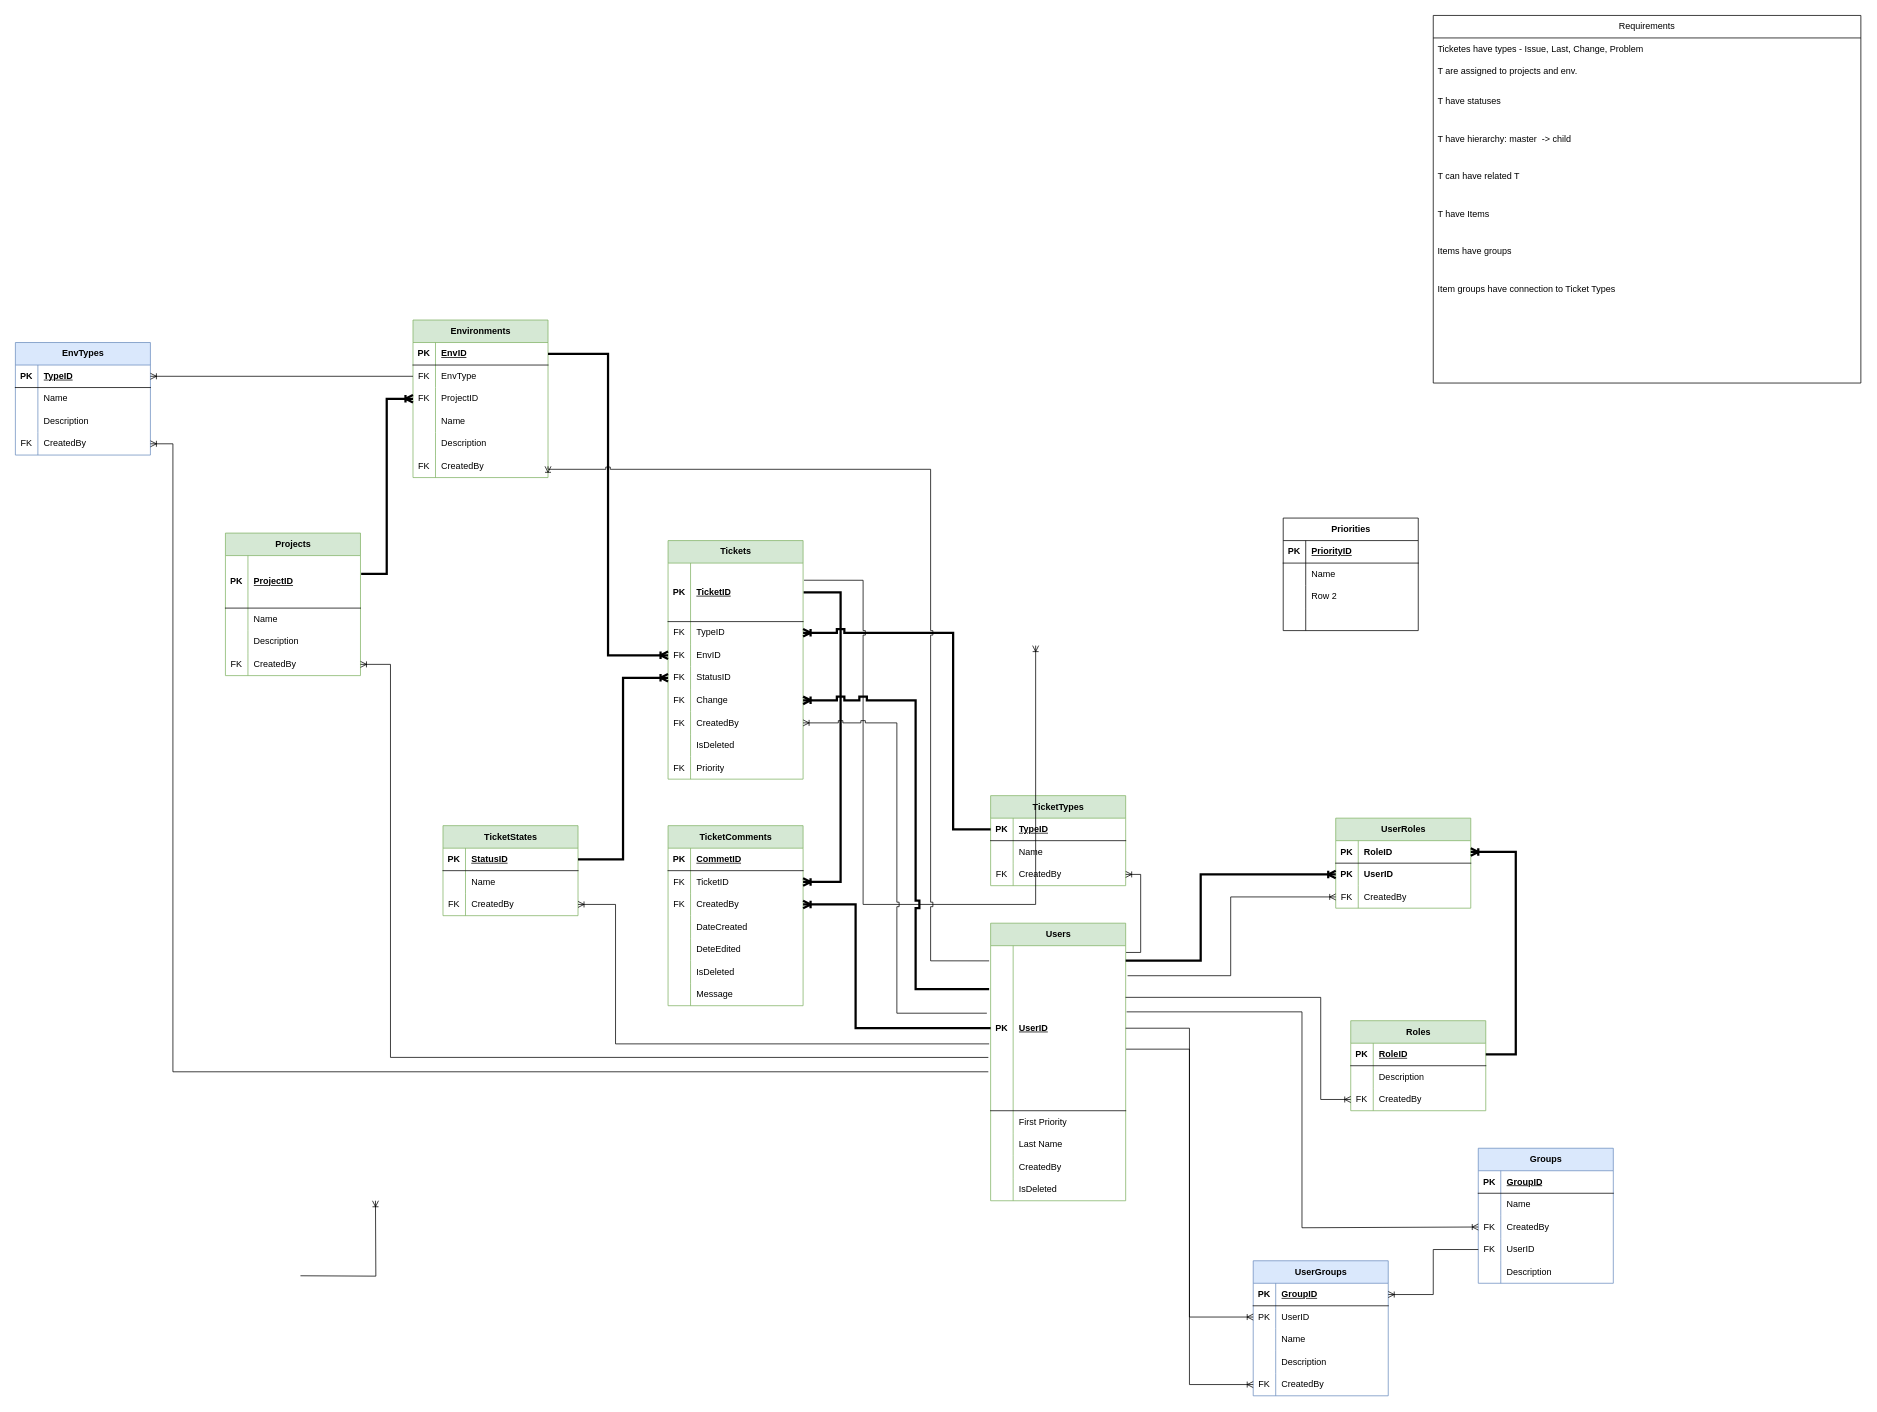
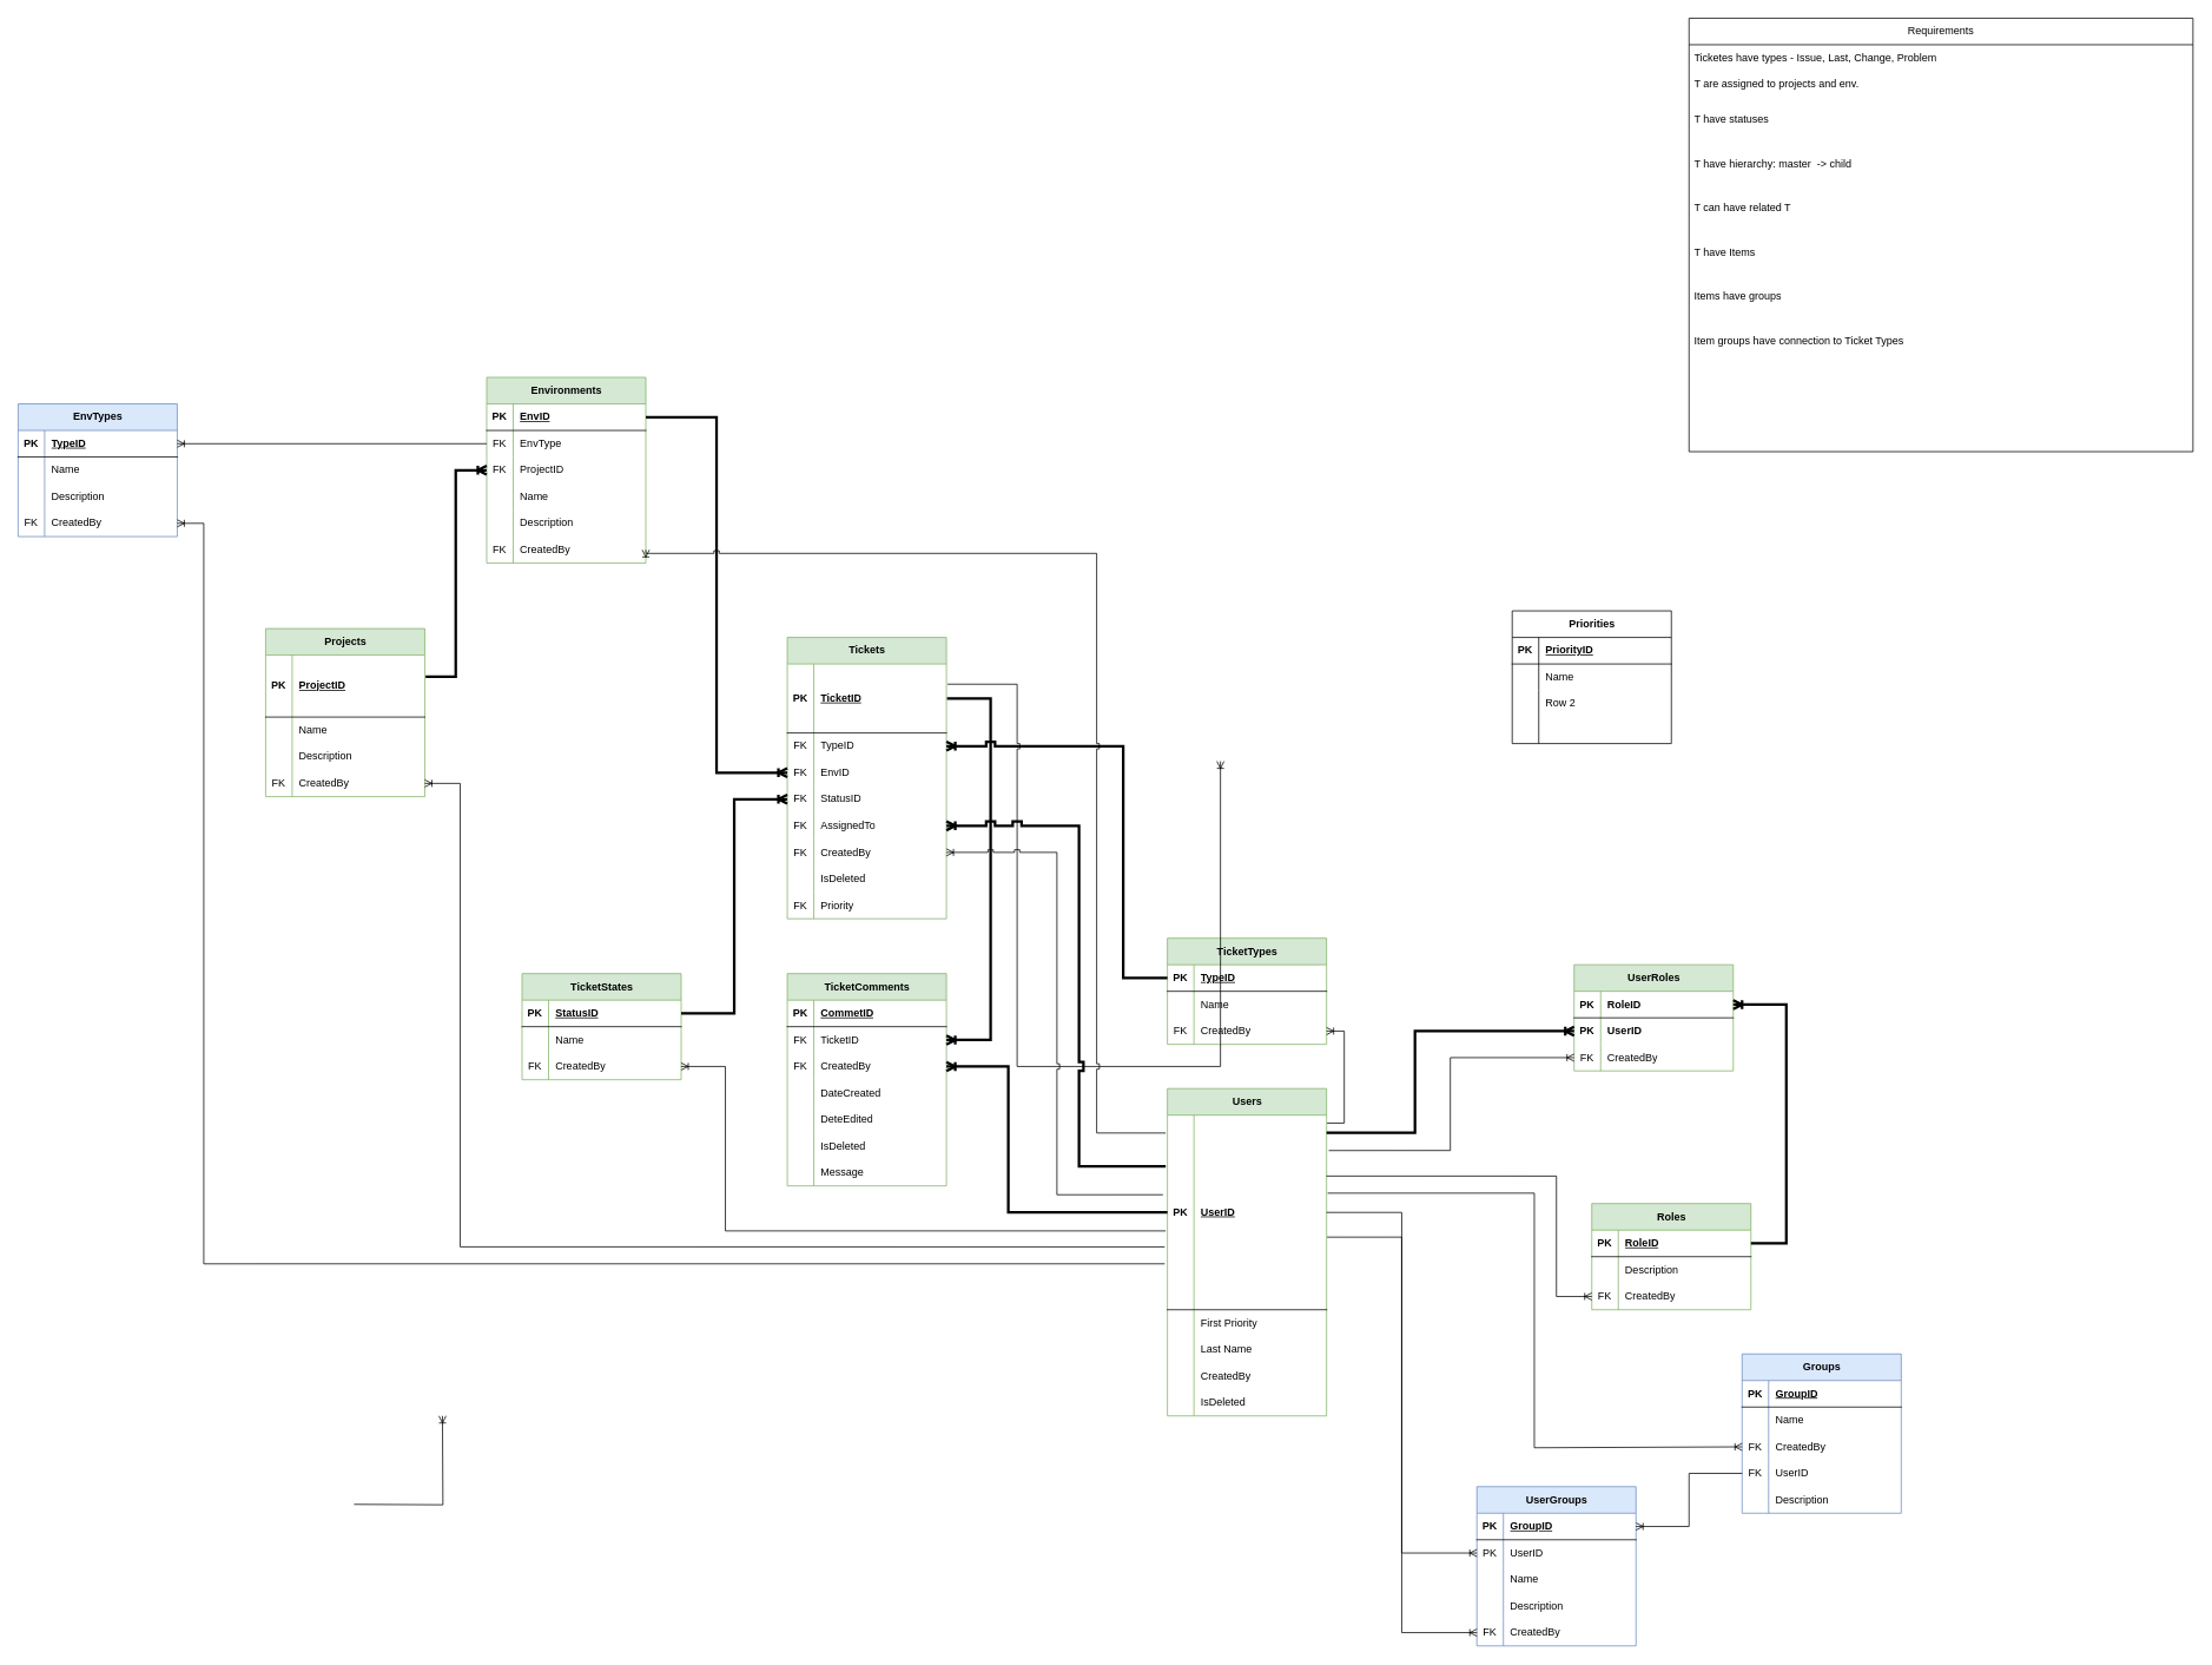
- <mxCell id="49" value="Change" style="shape=partialRectangle;connectable=0;fillColor=none;top=0;left=0;bottom=0;right=0;align=left;spacingLeft=6;overflow=hidden;whiteSpace=wrap;html=1;" vertex="1" parent="47"><mxGeometry x="30" width="150" height="30" as="geometry"><mxRectangle width="150" height="30" as="alternateBounds" /></mxGeometry></mxCell>
+ <mxCell id="49" value="AssignedTo" style="shape=partialRectangle;connectable=0;fillColor=none;top=0;left=0;bottom=0;right=0;align=left;spacingLeft=6;overflow=hidden;whiteSpace=wrap;html=1;" vertex="1" parent="47"><mxGeometry x="30" width="150" height="30" as="geometry"><mxRectangle width="150" height="30" as="alternateBounds" /></mxGeometry></mxCell>
